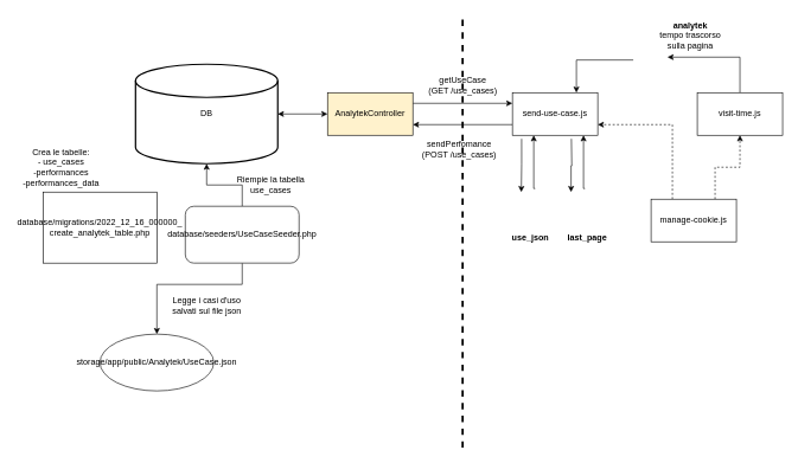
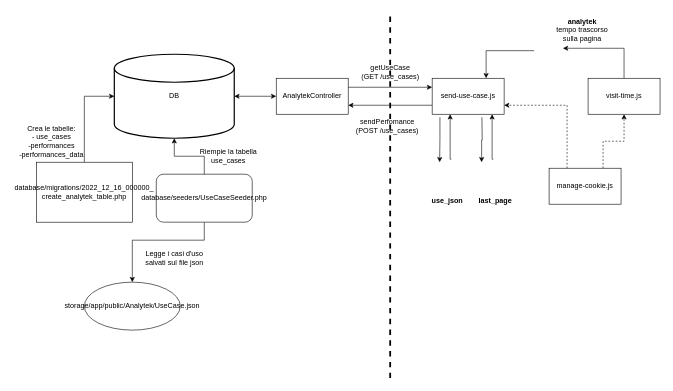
+ <mxCell id="3" style="edgeStyle=orthogonalEdgeStyle;rounded=0;orthogonalLoop=1;jettySize=auto;html=1;entryX=0;entryY=0.5;entryDx=0;entryDy=0;entryPerimeter=0;" edge="1" parent="1" source="4" target="2"><mxGeometry relative="1" as="geometry" /></mxCell>
- <mxCell id="13" value="AnalytekController" style="rounded=0;whiteSpace=wrap;html=1;fillColor=#fff2cc;" vertex="1" parent="1"><mxGeometry x="460" y="130" width="120" height="60" as="geometry" /></mxCell>
+ <mxCell id="13" value="AnalytekController" style="rounded=0;whiteSpace=wrap;html=1;" vertex="1" parent="1"><mxGeometry x="460" y="130" width="120" height="60" as="geometry" /></mxCell>
